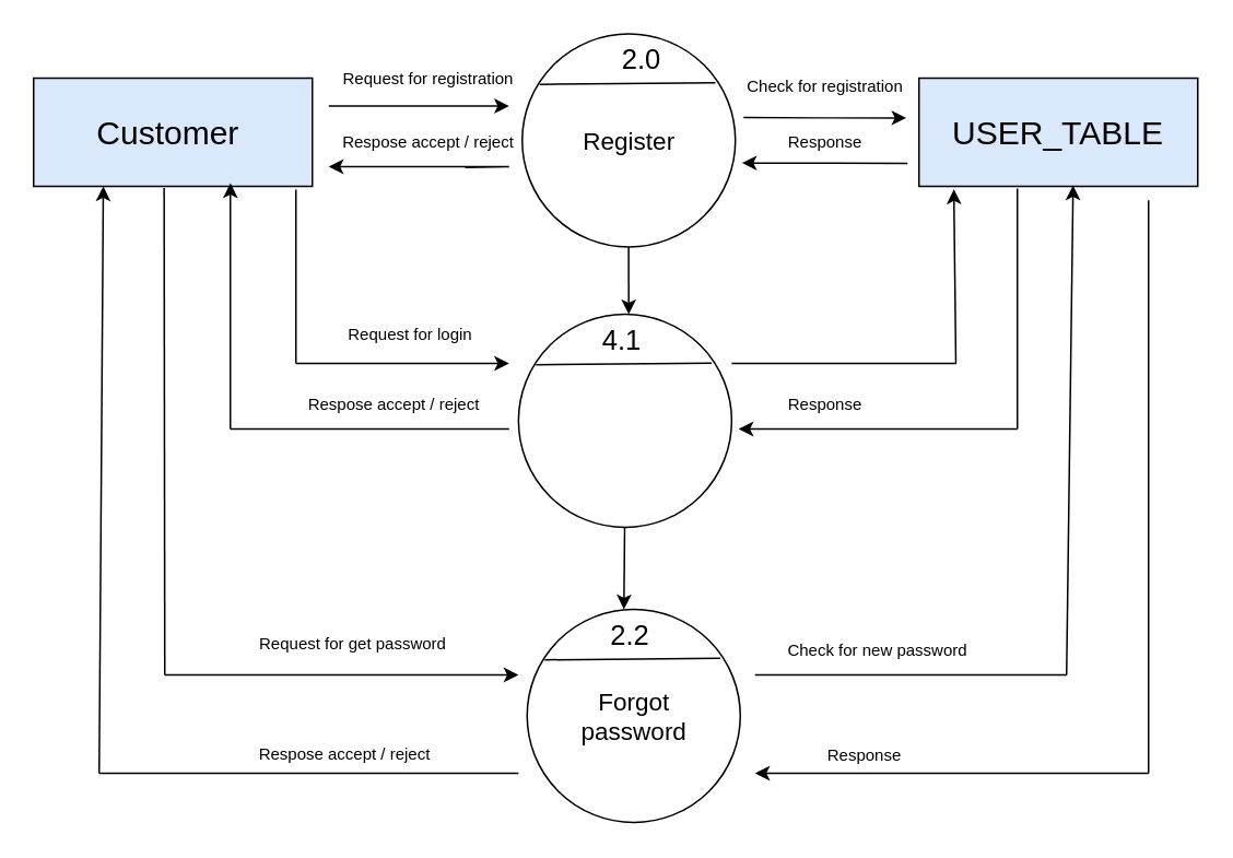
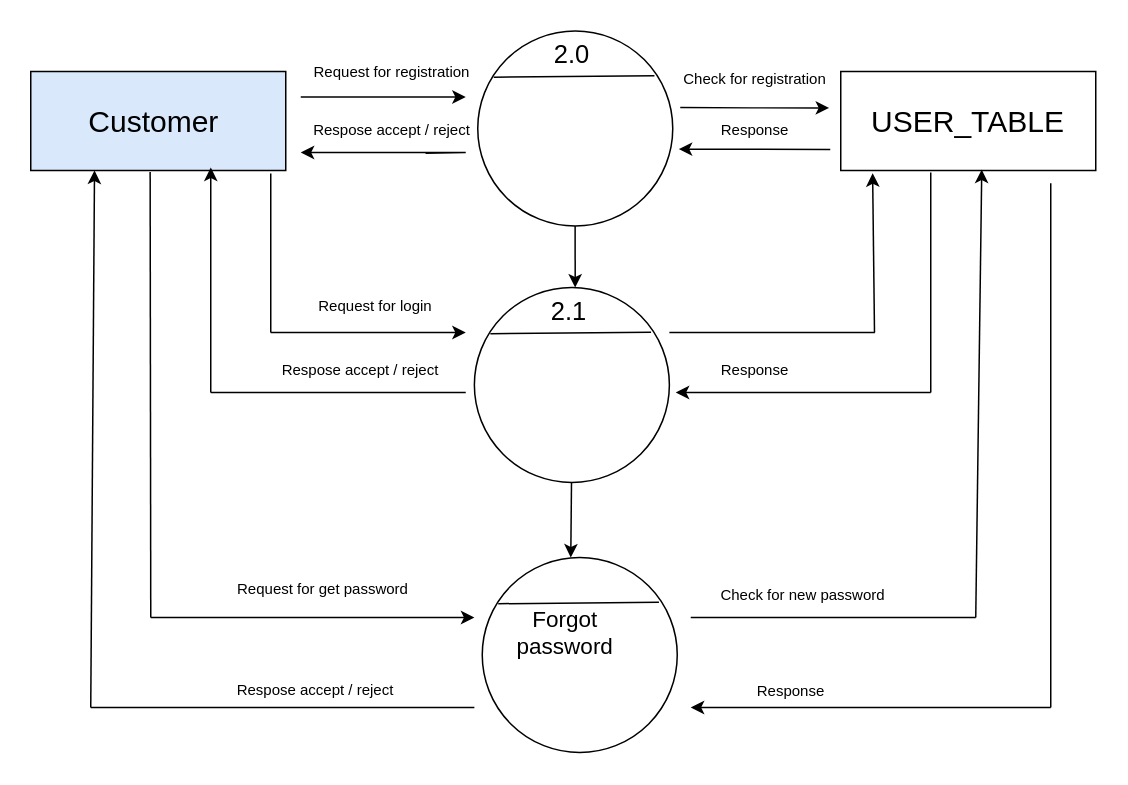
- <mxCell id="5" value="&lt;font style=&quot;font-size: 17px;&quot;&gt;2.0&lt;/font&gt;" style="text;strokeColor=none;align=center;fillColor=none;html=1;verticalAlign=middle;whiteSpace=wrap;rounded=0;" parent="1" vertex="1"><mxGeometry x="362" y="27" width="57.5" height="20" as="geometry" /></mxCell>
+ <mxCell id="5" value="&lt;font style=&quot;font-size: 17px;&quot;&gt;2.0&lt;/font&gt;" style="text;strokeColor=none;align=center;fillColor=none;html=1;verticalAlign=middle;whiteSpace=wrap;rounded=0;" parent="1" vertex="1"><mxGeometry x="352" y="27" width="57.5" height="20" as="geometry" /></mxCell>
- <mxCell id="9" value="&lt;span style=&quot;font-size: 20px;&quot;&gt;USER_TABLE&lt;/span&gt;" style="rounded=0;whiteSpace=wrap;html=1;fillColor=#dae8fc;" parent="1" vertex="1"><mxGeometry x="560" y="47" width="170" height="66" as="geometry" /></mxCell>
+ <mxCell id="9" value="&lt;span style=&quot;font-size: 20px;&quot;&gt;USER_TABLE&lt;/span&gt;" style="rounded=0;whiteSpace=wrap;html=1;" parent="1" vertex="1"><mxGeometry x="560" y="47" width="170" height="66" as="geometry" /></mxCell>
- <mxCell id="3" value="&lt;font style=&quot;font-size: 15px;&quot;&gt;Register&lt;/font&gt;" style="text;strokeColor=none;align=center;fillColor=none;html=1;verticalAlign=middle;whiteSpace=wrap;rounded=0;" parent="1" vertex="1"><mxGeometry x="330.5" y="71.25" width="105" height="27.5" as="geometry" /></mxCell>
- <mxCell id="18" value="&lt;font style=&quot;font-size: 17px;&quot;&gt;4.1&lt;/font&gt;" style="text;strokeColor=none;align=center;fillColor=none;html=1;verticalAlign=middle;whiteSpace=wrap;rounded=0;" parent="1" vertex="1"><mxGeometry x="349.75" y="198" width="57.5" height="20" as="geometry" /></mxCell>
+ <mxCell id="18" value="&lt;font style=&quot;font-size: 17px;&quot;&gt;2.1&lt;/font&gt;" style="text;strokeColor=none;align=center;fillColor=none;html=1;verticalAlign=middle;whiteSpace=wrap;rounded=0;" parent="1" vertex="1"><mxGeometry x="349.75" y="198" width="57.5" height="20" as="geometry" /></mxCell>
- <mxCell id="22" value="&lt;font style=&quot;font-size: 17px;&quot;&gt;2.2&lt;/font&gt;" style="text;strokeColor=none;align=center;fillColor=none;html=1;verticalAlign=middle;whiteSpace=wrap;rounded=0;" parent="1" vertex="1"><mxGeometry x="355" y="378" width="57.5" height="20" as="geometry" /></mxCell>
- <mxCell id="20" value="&lt;font style=&quot;font-size: 15px;&quot;&gt;Forgot&lt;/font&gt;&lt;div&gt;&lt;font style=&quot;font-size: 15px;&quot;&gt;password&lt;/font&gt;&lt;/div&gt;" style="text;strokeColor=none;align=center;fillColor=none;html=1;verticalAlign=middle;whiteSpace=wrap;rounded=0;" parent="1" vertex="1"><mxGeometry x="333.5" y="422.25" width="105" height="27.5" as="geometry" /></mxCell>
+ <mxCell id="20" value="&lt;font style=&quot;font-size: 15px;&quot;&gt;Forgot&lt;/font&gt;&lt;div&gt;&lt;font style=&quot;font-size: 15px;&quot;&gt;password&lt;/font&gt;&lt;/div&gt;" style="text;strokeColor=none;align=center;fillColor=none;html=1;verticalAlign=middle;whiteSpace=wrap;rounded=0;" parent="1" vertex="1"><mxGeometry x="323.5" y="407.25" width="105" height="27.5" as="geometry" /></mxCell>
